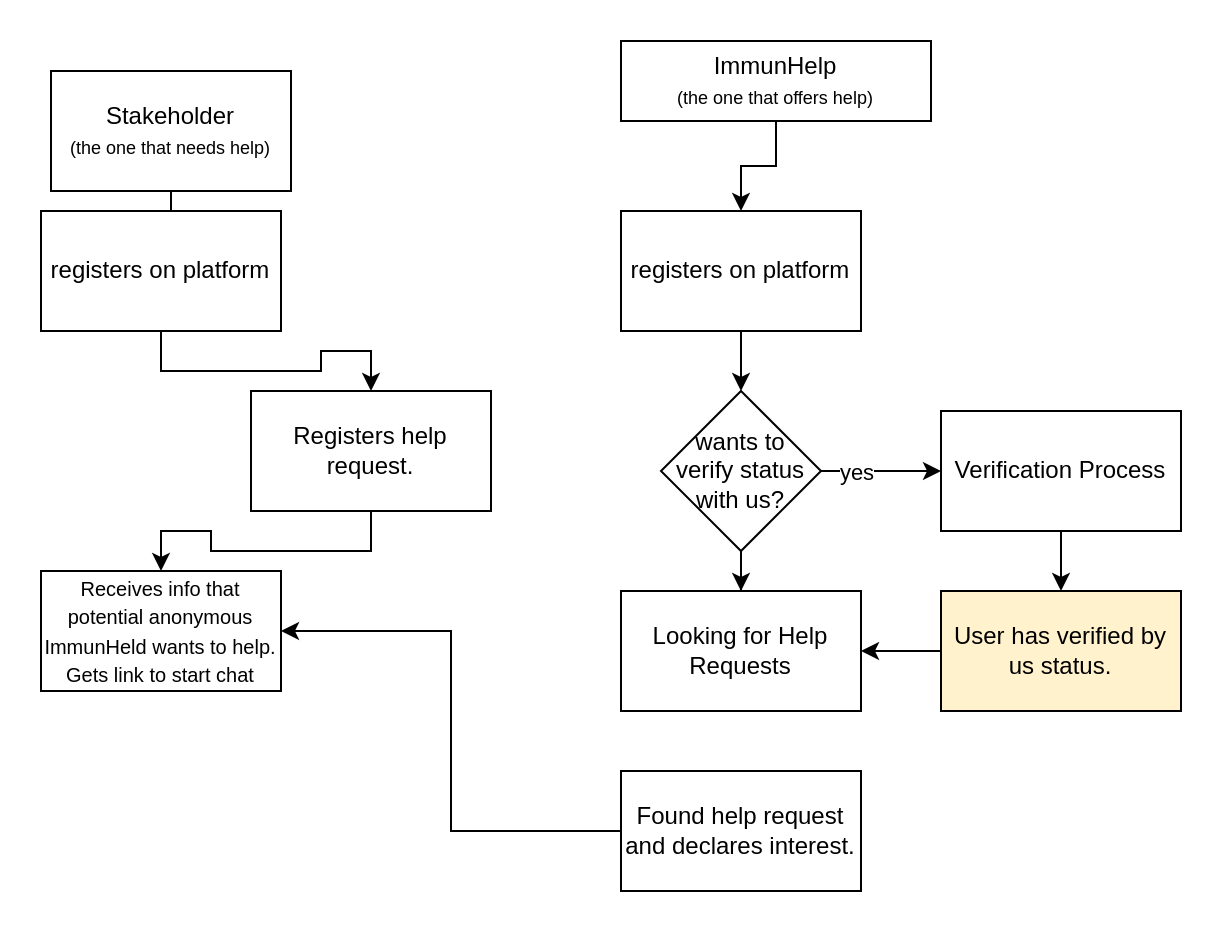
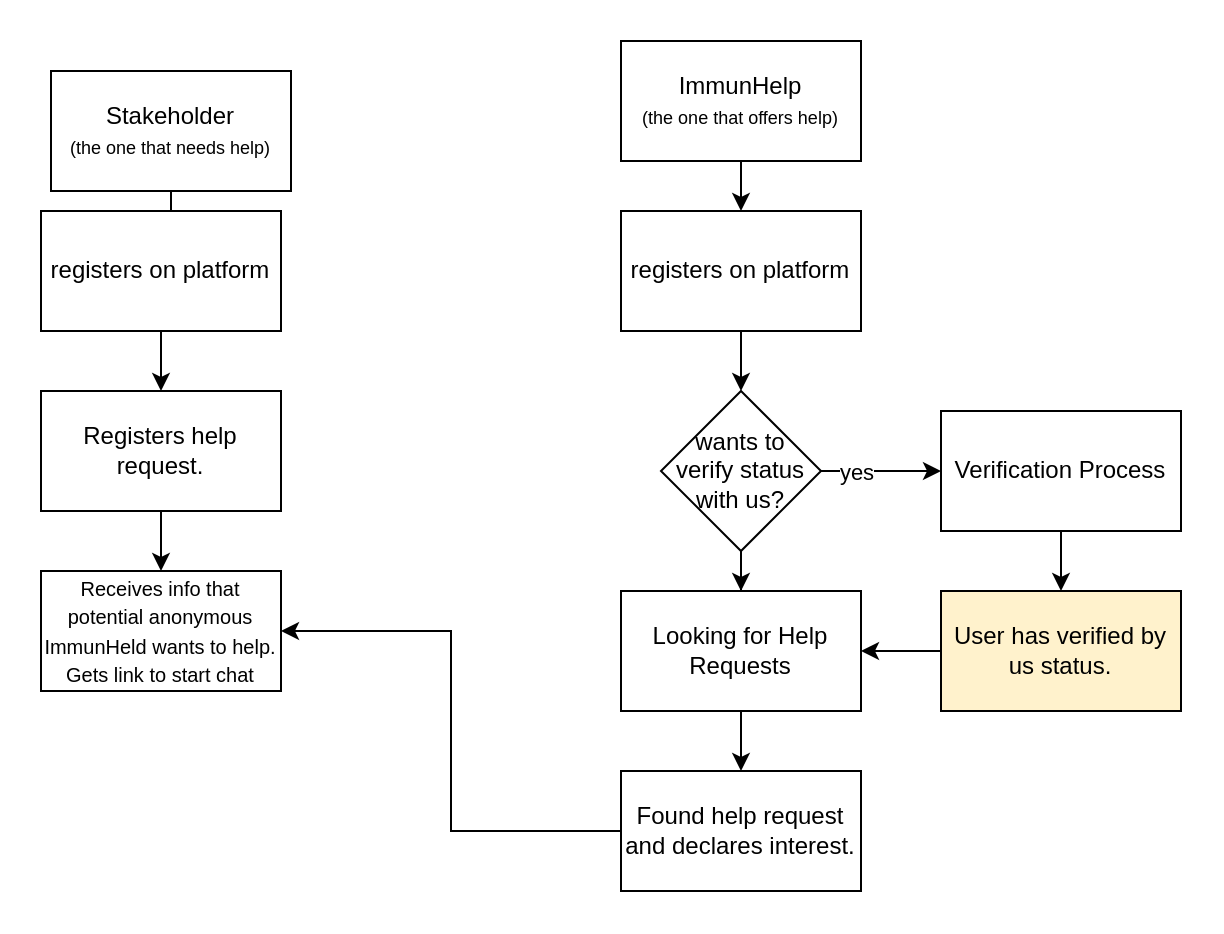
- <mxCell id="5" value="ImmunHelp&lt;br&gt;&lt;span style=&quot;font-size: 9px&quot;&gt;(the one that offers help)&lt;/span&gt;" style="rounded=0;whiteSpace=wrap;html=1;" parent="1" vertex="1"><mxGeometry x="310" y="20" width="155" height="40" as="geometry" /></mxCell>
+ <mxCell id="5" value="ImmunHelp&lt;br&gt;&lt;span style=&quot;font-size: 9px&quot;&gt;(the one that offers help)&lt;/span&gt;" style="rounded=0;whiteSpace=wrap;html=1;" parent="1" vertex="1"><mxGeometry x="310" y="20" width="120" height="60" as="geometry" /></mxCell>
- <mxCell id="11" value="Registers help request." style="rounded=0;whiteSpace=wrap;html=1;" parent="1" vertex="1"><mxGeometry x="125" y="195" width="120" height="60" as="geometry" /></mxCell>
+ <mxCell id="11" value="Registers help request." style="rounded=0;whiteSpace=wrap;html=1;" parent="1" vertex="1"><mxGeometry x="20" y="195" width="120" height="60" as="geometry" /></mxCell>
+ <mxCell id="21" value="" style="edgeStyle=orthogonalEdgeStyle;rounded=0;orthogonalLoop=1;jettySize=auto;html=1;" parent="1" source="22" target="24" edge="1"><mxGeometry relative="1" as="geometry" /></mxCell>
